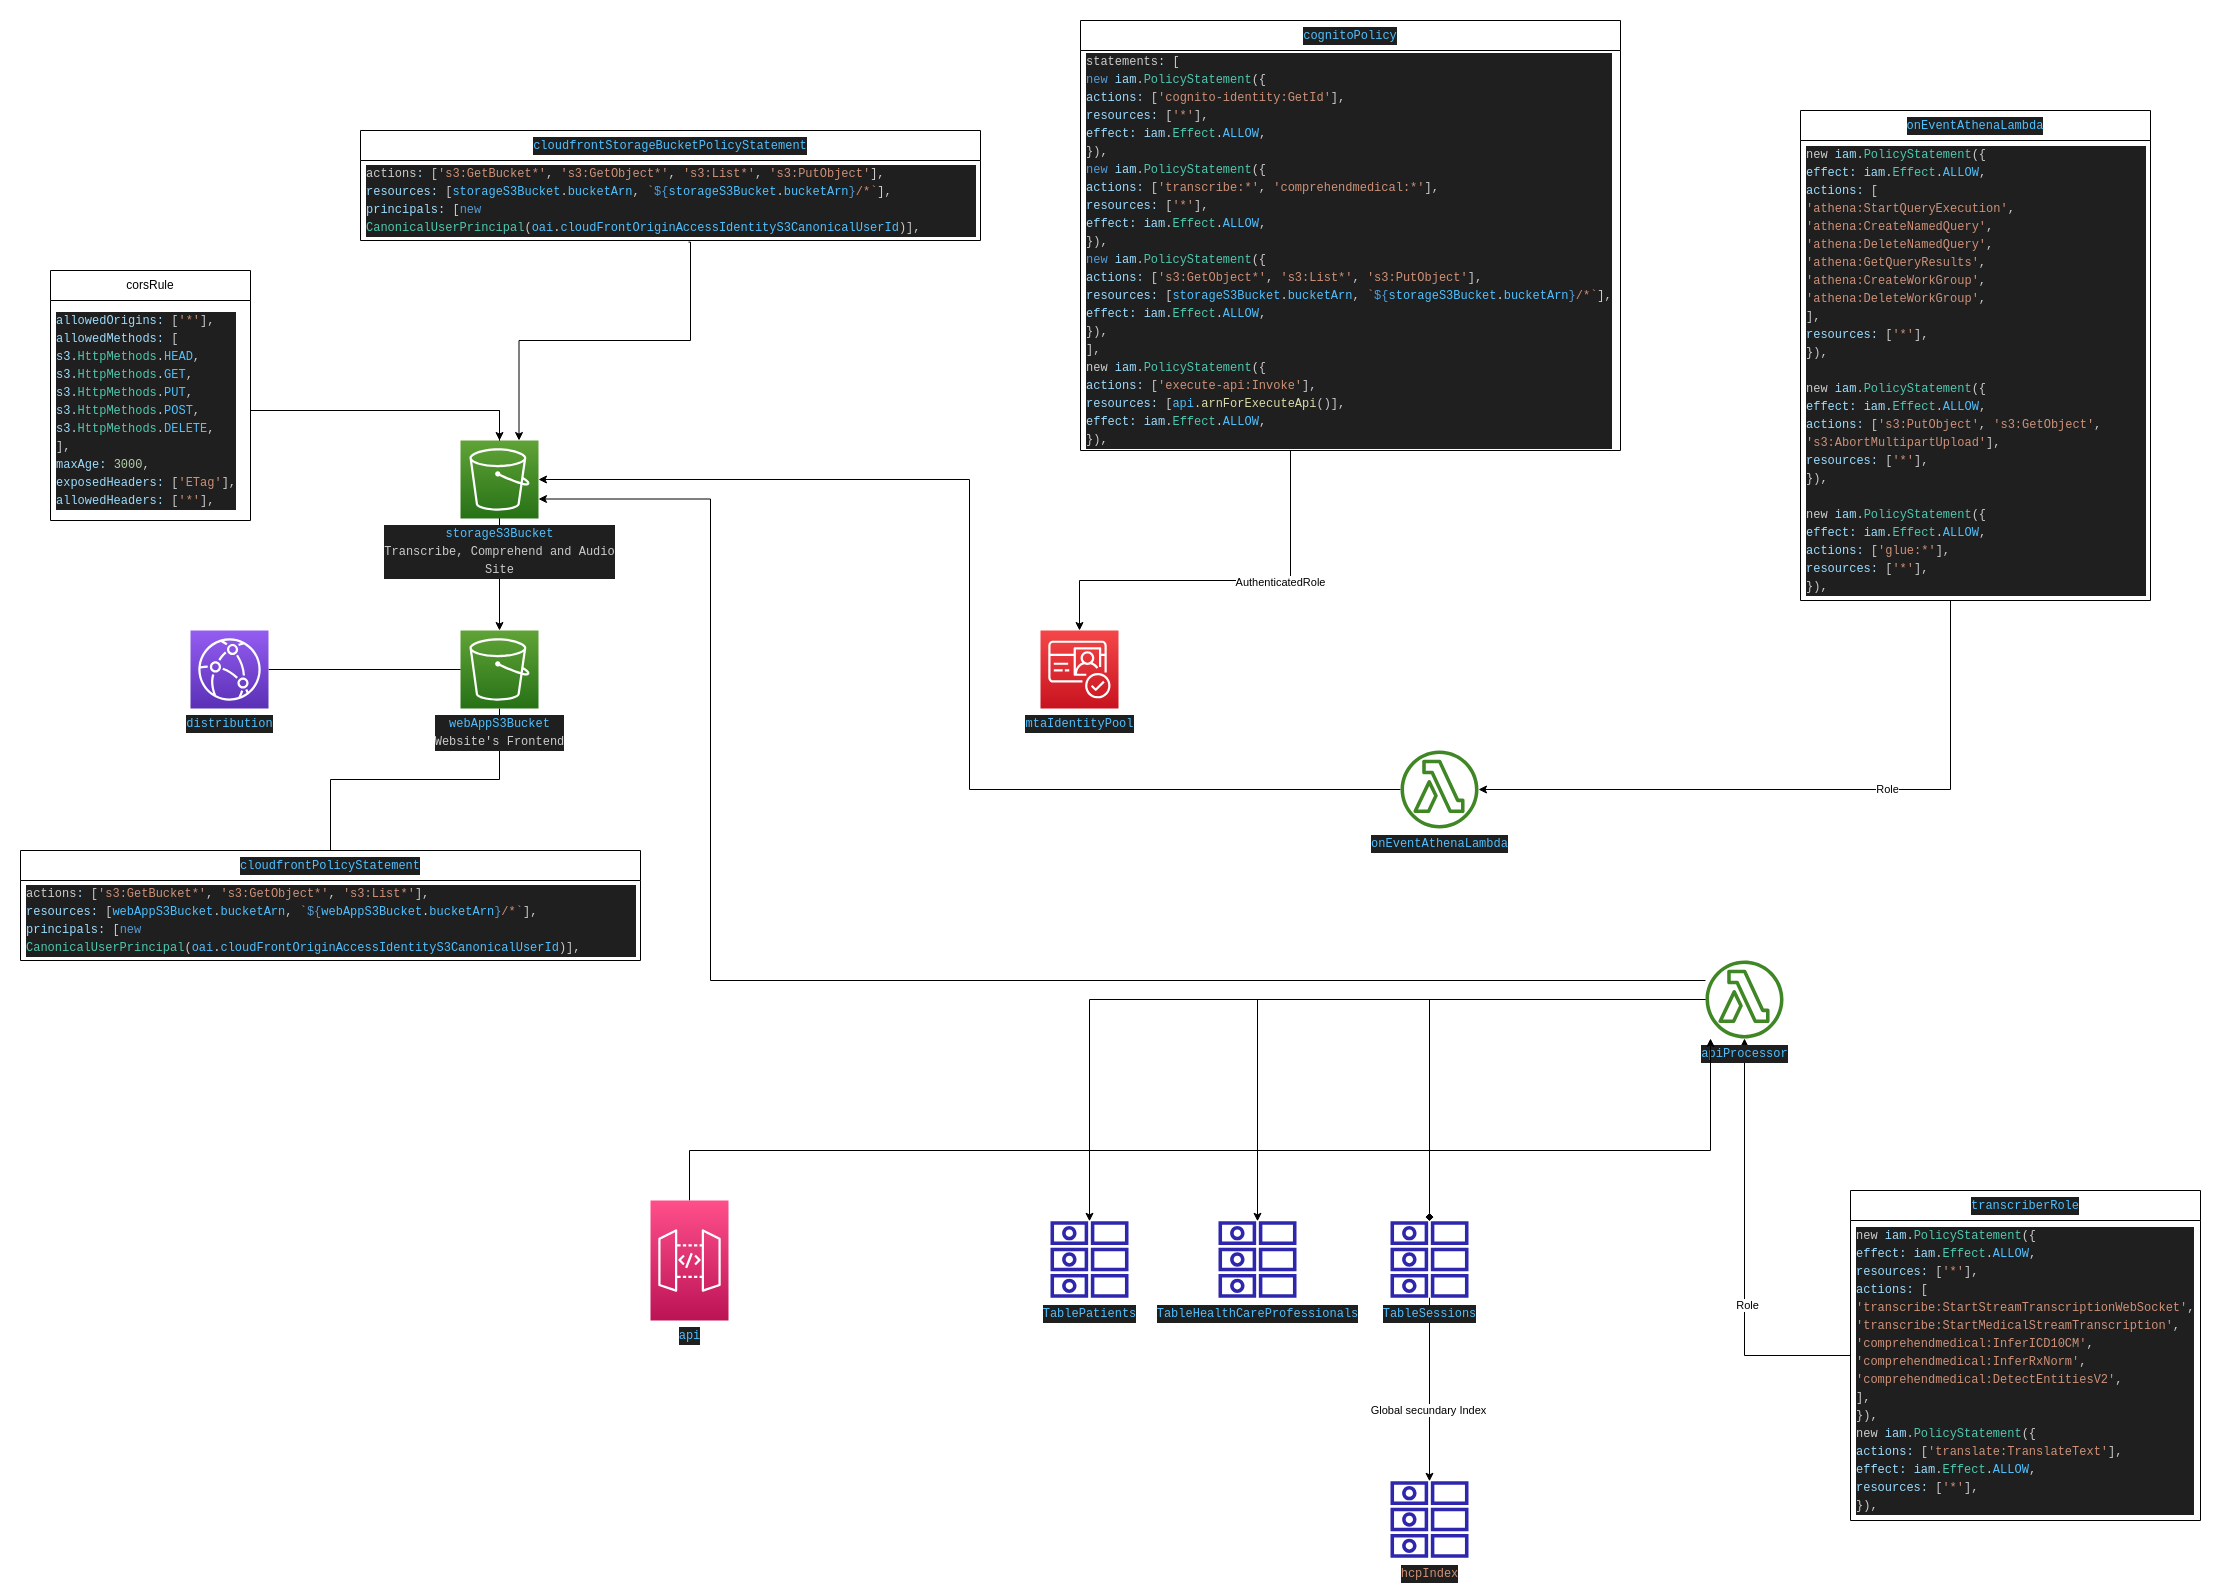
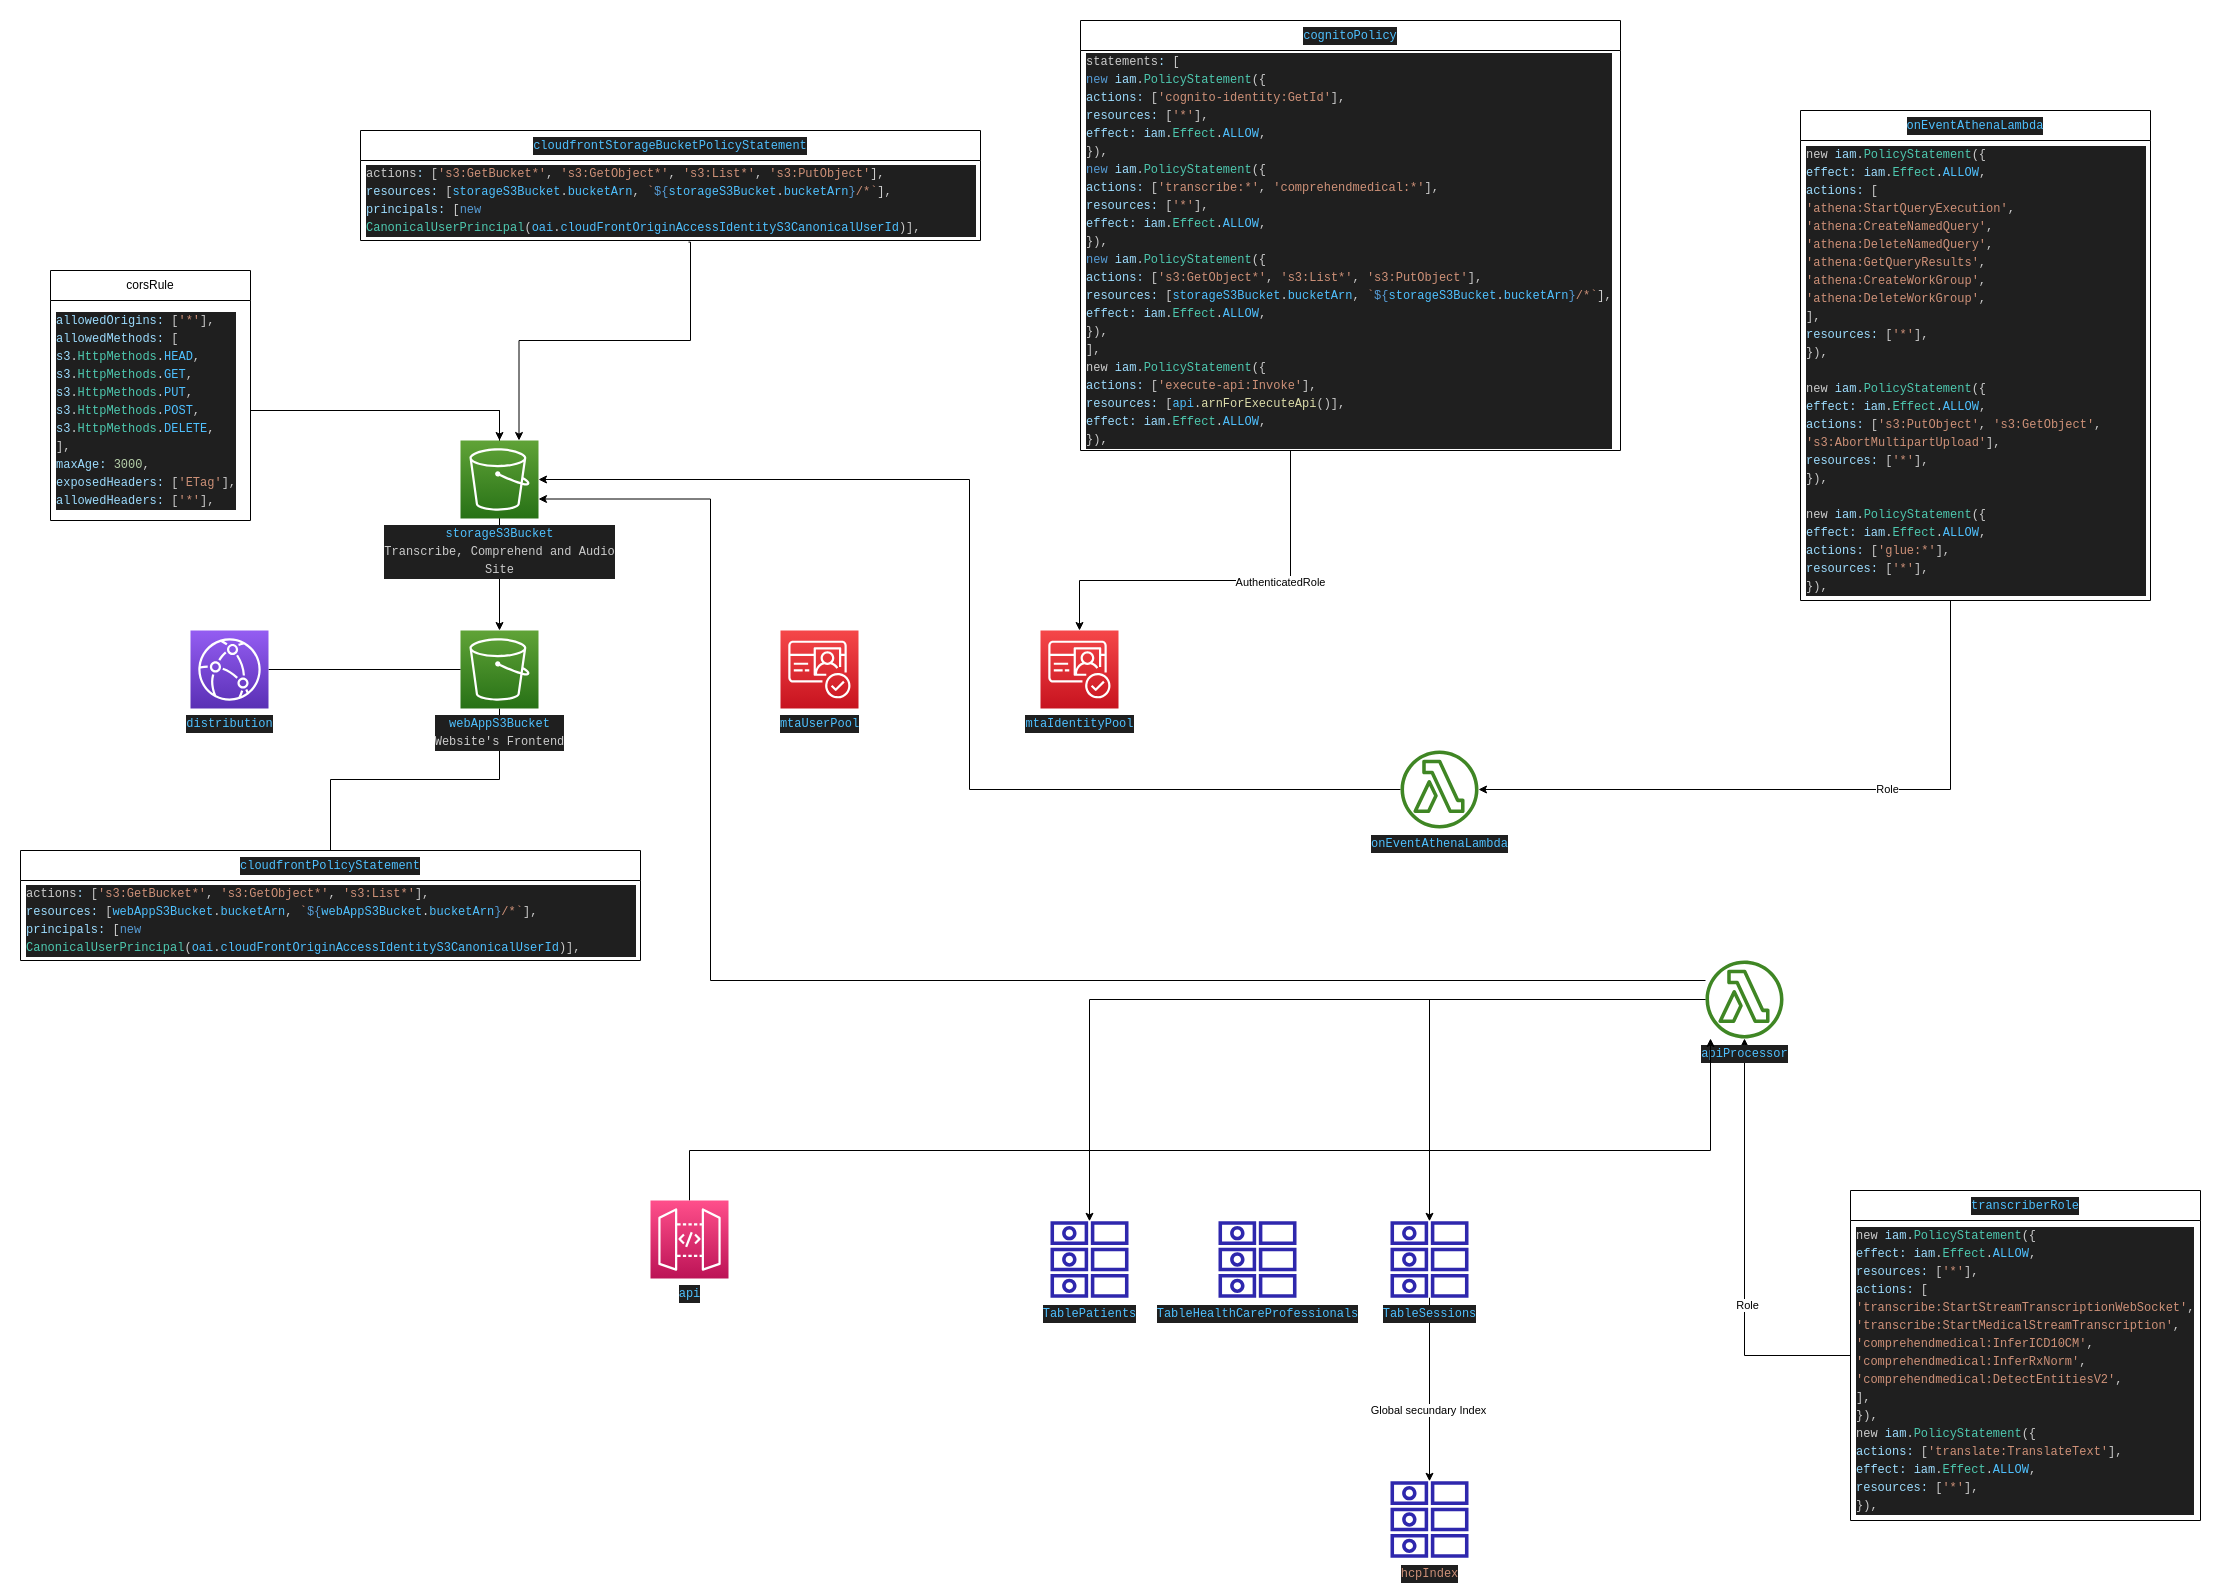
+ <mxCell id="16" value="&lt;meta charset=&quot;utf-8&quot;&gt;&lt;div style=&quot;color: rgb(204, 204, 204); background-color: rgb(31, 31, 31); font-family: Menlo, Monaco, &amp;quot;Courier New&amp;quot;, monospace; font-weight: normal; font-size: 12px; line-height: 18px;&quot;&gt;&lt;div&gt;&lt;span style=&quot;color: #4fc1ff;&quot;&gt;mtaUserPool&lt;/span&gt;&lt;/div&gt;&lt;/div&gt;" style="sketch=0;points=[[0,0,0],[0.25,0,0],[0.5,0,0],[0.75,0,0],[1,0,0],[0,1,0],[0.25,1,0],[0.5,1,0],[0.75,1,0],[1,1,0],[0,0.25,0],[0,0.5,0],[0,0.75,0],[1,0.25,0],[1,0.5,0],[1,0.75,0]];outlineConnect=0;fontColor=#232F3E;gradientColor=#F54749;gradientDirection=north;fillColor=#C7131F;strokeColor=#ffffff;dashed=0;verticalLabelPosition=bottom;verticalAlign=top;align=center;html=1;fontSize=12;fontStyle=0;aspect=fixed;shape=mxgraph.aws4.resourceIcon;resIcon=mxgraph.aws4.cognito;" vertex="1" parent="1"><mxGeometry x="780" y="630" width="78" height="78" as="geometry" /></mxCell>
- <mxCell id="39" style="edgeStyle=orthogonalEdgeStyle;rounded=0;orthogonalLoop=1;jettySize=auto;html=1;" edge="1" parent="1" source="42" target="30"><mxGeometry relative="1" as="geometry" /></mxCell>
- <mxCell id="38" style="edgeStyle=orthogonalEdgeStyle;rounded=0;orthogonalLoop=1;jettySize=auto;html=1;endArrow=diamond;" edge="1" parent="1" source="42" target="28"><mxGeometry relative="1" as="geometry" /></mxCell>
+ <mxCell id="38" style="edgeStyle=orthogonalEdgeStyle;rounded=0;orthogonalLoop=1;jettySize=auto;html=1;" edge="1" parent="1" source="42" target="28"><mxGeometry relative="1" as="geometry" /></mxCell>
- <mxCell id="44" value="&lt;meta charset=&quot;utf-8&quot;&gt;&lt;div style=&quot;color: rgb(204, 204, 204); background-color: rgb(31, 31, 31); font-family: Menlo, Monaco, &amp;quot;Courier New&amp;quot;, monospace; font-weight: normal; font-size: 12px; line-height: 18px;&quot;&gt;&lt;div&gt;&lt;span style=&quot;color: #4fc1ff;&quot;&gt;api&lt;/span&gt;&lt;/div&gt;&lt;/div&gt;" style="sketch=0;points=[[0,0,0],[0.25,0,0],[0.5,0,0],[0.75,0,0],[1,0,0],[0,1,0],[0.25,1,0],[0.5,1,0],[0.75,1,0],[1,1,0],[0,0.25,0],[0,0.5,0],[0,0.75,0],[1,0.25,0],[1,0.5,0],[1,0.75,0]];outlineConnect=0;fontColor=#232F3E;gradientColor=#FF4F8B;gradientDirection=north;fillColor=#BC1356;strokeColor=#ffffff;dashed=0;verticalLabelPosition=bottom;verticalAlign=top;align=center;html=1;fontSize=12;fontStyle=0;aspect=fixed;shape=mxgraph.aws4.resourceIcon;resIcon=mxgraph.aws4.api_gateway;" vertex="1" parent="1"><mxGeometry x="650" y="1200" width="78" height="120" as="geometry" /></mxCell>
+ <mxCell id="44" value="&lt;meta charset=&quot;utf-8&quot;&gt;&lt;div style=&quot;color: rgb(204, 204, 204); background-color: rgb(31, 31, 31); font-family: Menlo, Monaco, &amp;quot;Courier New&amp;quot;, monospace; font-weight: normal; font-size: 12px; line-height: 18px;&quot;&gt;&lt;div&gt;&lt;span style=&quot;color: #4fc1ff;&quot;&gt;api&lt;/span&gt;&lt;/div&gt;&lt;/div&gt;" style="sketch=0;points=[[0,0,0],[0.25,0,0],[0.5,0,0],[0.75,0,0],[1,0,0],[0,1,0],[0.25,1,0],[0.5,1,0],[0.75,1,0],[1,1,0],[0,0.25,0],[0,0.5,0],[0,0.75,0],[1,0.25,0],[1,0.5,0],[1,0.75,0]];outlineConnect=0;fontColor=#232F3E;gradientColor=#FF4F8B;gradientDirection=north;fillColor=#BC1356;strokeColor=#ffffff;dashed=0;verticalLabelPosition=bottom;verticalAlign=top;align=center;html=1;fontSize=12;fontStyle=0;aspect=fixed;shape=mxgraph.aws4.resourceIcon;resIcon=mxgraph.aws4.api_gateway;" vertex="1" parent="1"><mxGeometry x="650" y="1200" width="78" height="78" as="geometry" /></mxCell>
